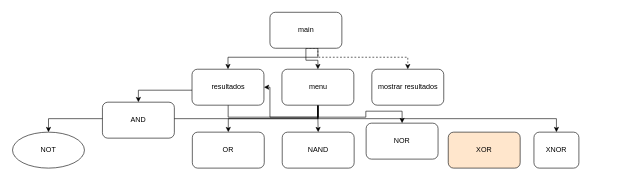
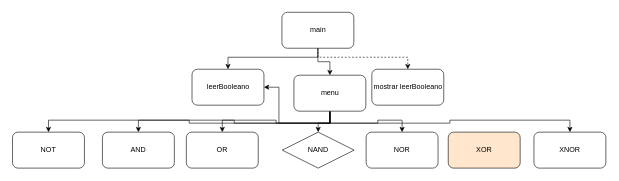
- <mxCell id="5" value="main" style="rounded=1;whiteSpace=wrap;html=1;" vertex="1" parent="1"><mxGeometry x="449.5" y="20" width="120" height="60" as="geometry" /></mxCell>
+ <mxCell id="5" value="main" style="rounded=1;whiteSpace=wrap;html=1;" vertex="1" parent="1"><mxGeometry x="469.5" y="20" width="120" height="60" as="geometry" /></mxCell>
- <mxCell id="14" value="resultados" style="rounded=1;whiteSpace=wrap;html=1;" vertex="1" parent="1"><mxGeometry x="319.5" y="115" width="120" height="60" as="geometry" /></mxCell>
+ <mxCell id="14" value="leerBooleano" style="rounded=1;whiteSpace=wrap;html=1;" vertex="1" parent="1"><mxGeometry x="319.5" y="115" width="120" height="60" as="geometry" /></mxCell>
- <mxCell id="13" value="menu" style="rounded=1;whiteSpace=wrap;html=1;" vertex="1" parent="1"><mxGeometry x="469.5" y="115" width="120" height="60" as="geometry" /></mxCell>
+ <mxCell id="13" value="menu" style="rounded=1;whiteSpace=wrap;html=1;" vertex="1" parent="1"><mxGeometry x="489.5" y="125" width="120" height="60" as="geometry" /></mxCell>
- <mxCell id="15" value="mostrar resultados" style="rounded=1;whiteSpace=wrap;html=1;" vertex="1" parent="1"><mxGeometry x="619.5" y="115" width="120" height="60" as="geometry" /></mxCell>
+ <mxCell id="15" value="mostrar leerBooleano" style="rounded=1;whiteSpace=wrap;html=1;" vertex="1" parent="1"><mxGeometry x="619.5" y="115" width="120" height="60" as="geometry" /></mxCell>
- <mxCell id="16" value="AND" style="rounded=1;whiteSpace=wrap;html=1;" vertex="1" parent="1"><mxGeometry x="170" y="170" width="120" height="60" as="geometry" /></mxCell>
+ <mxCell id="16" value="AND" style="rounded=1;whiteSpace=wrap;html=1;" vertex="1" parent="1"><mxGeometry x="170" y="220" width="120" height="60" as="geometry" /></mxCell>
- <mxCell id="19" value="NOR" style="rounded=1;whiteSpace=wrap;html=1;" vertex="1" parent="1"><mxGeometry x="610" y="205" width="120" height="60" as="geometry" /></mxCell>
+ <mxCell id="19" value="NOR" style="rounded=1;whiteSpace=wrap;html=1;" vertex="1" parent="1"><mxGeometry x="610" y="220" width="120" height="60" as="geometry" /></mxCell>
- <mxCell id="22" value="NOT" style="ellipse;whiteSpace=wrap;html=1;" vertex="1" parent="1"><mxGeometry x="20" y="220" width="120" height="60" as="geometry" /></mxCell>
+ <mxCell id="22" value="NOT" style="rounded=1;whiteSpace=wrap;html=1;" vertex="1" parent="1"><mxGeometry x="20" y="220" width="120" height="60" as="geometry" /></mxCell>
- <mxCell id="17" value="OR" style="rounded=1;whiteSpace=wrap;html=1;" vertex="1" parent="1"><mxGeometry x="320" y="220" width="120" height="60" as="geometry" /></mxCell>
+ <mxCell id="17" value="OR" style="rounded=1;whiteSpace=wrap;html=1;" vertex="1" parent="1"><mxGeometry x="310" y="220" width="120" height="60" as="geometry" /></mxCell>
- <mxCell id="18" value="NAND" style="rounded=1;whiteSpace=wrap;html=1;" vertex="1" parent="1"><mxGeometry x="470" y="220" width="120" height="60" as="geometry" /></mxCell>
+ <mxCell id="18" value="NAND" style="rhombus;whiteSpace=wrap;html=1;" vertex="1" parent="1"><mxGeometry x="470" y="220" width="120" height="60" as="geometry" /></mxCell>
- <mxCell id="21" value="XNOR" style="rounded=1;whiteSpace=wrap;html=1;" vertex="1" parent="1"><mxGeometry x="890" y="220" width="75" height="60" as="geometry" /></mxCell>
+ <mxCell id="21" value="XNOR" style="rounded=1;whiteSpace=wrap;html=1;" vertex="1" parent="1"><mxGeometry x="890" y="220" width="120" height="60" as="geometry" /></mxCell>
